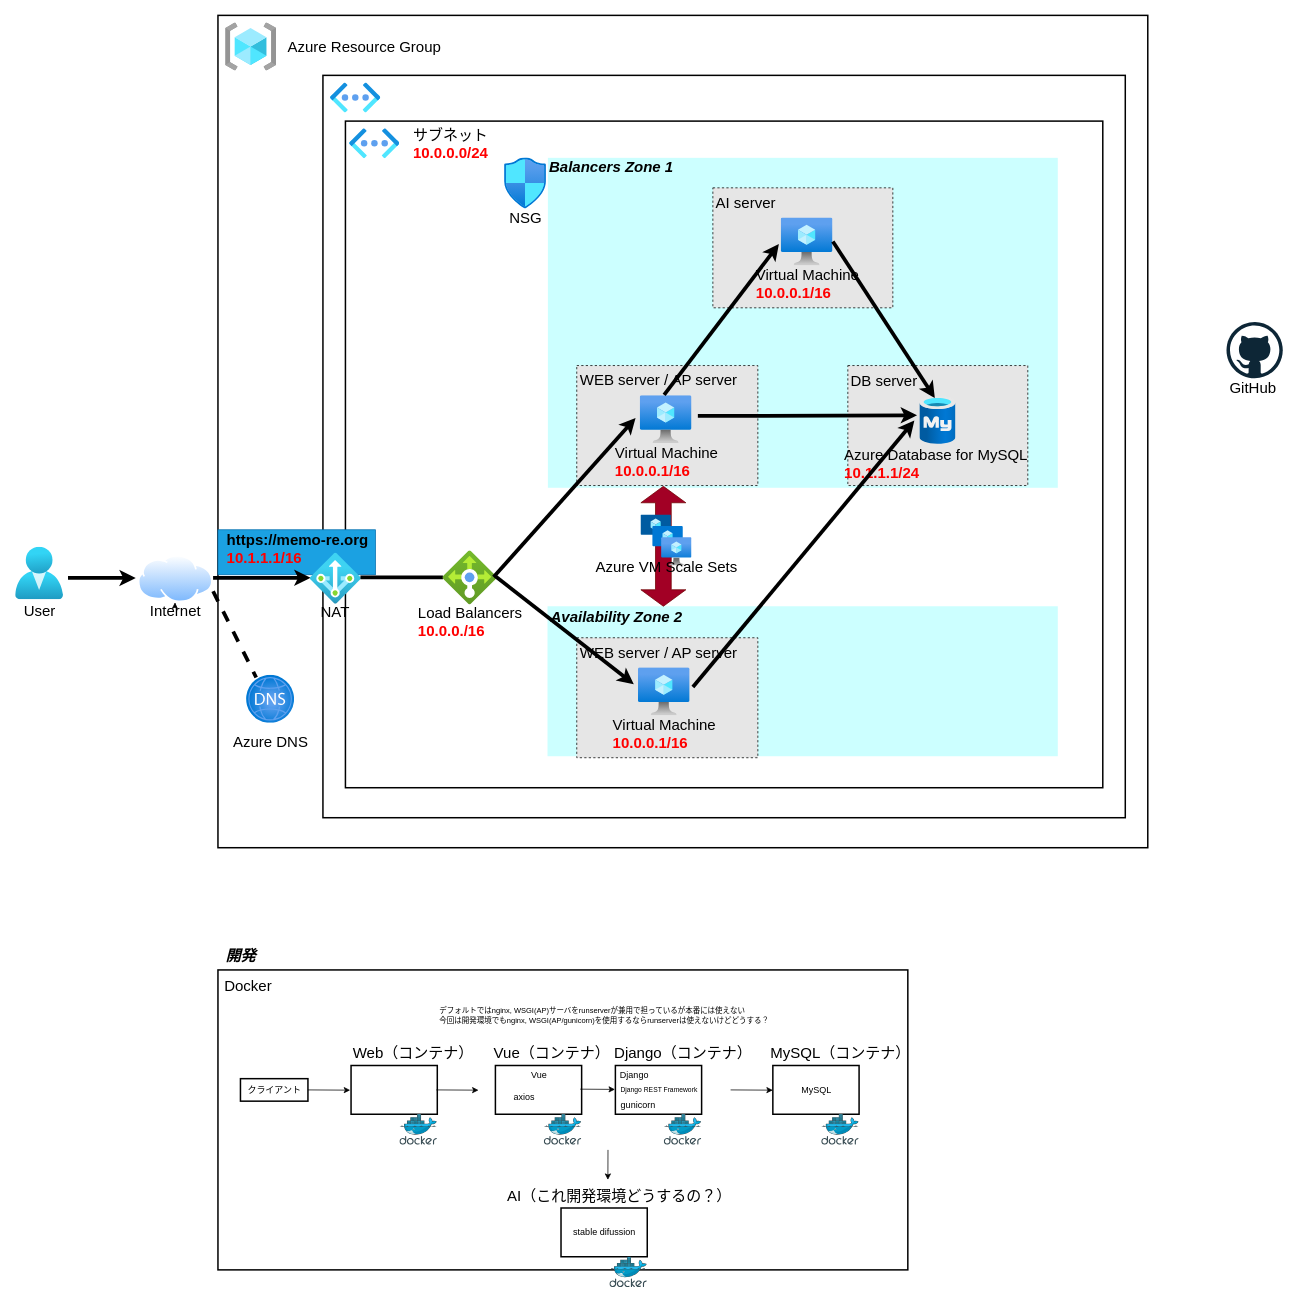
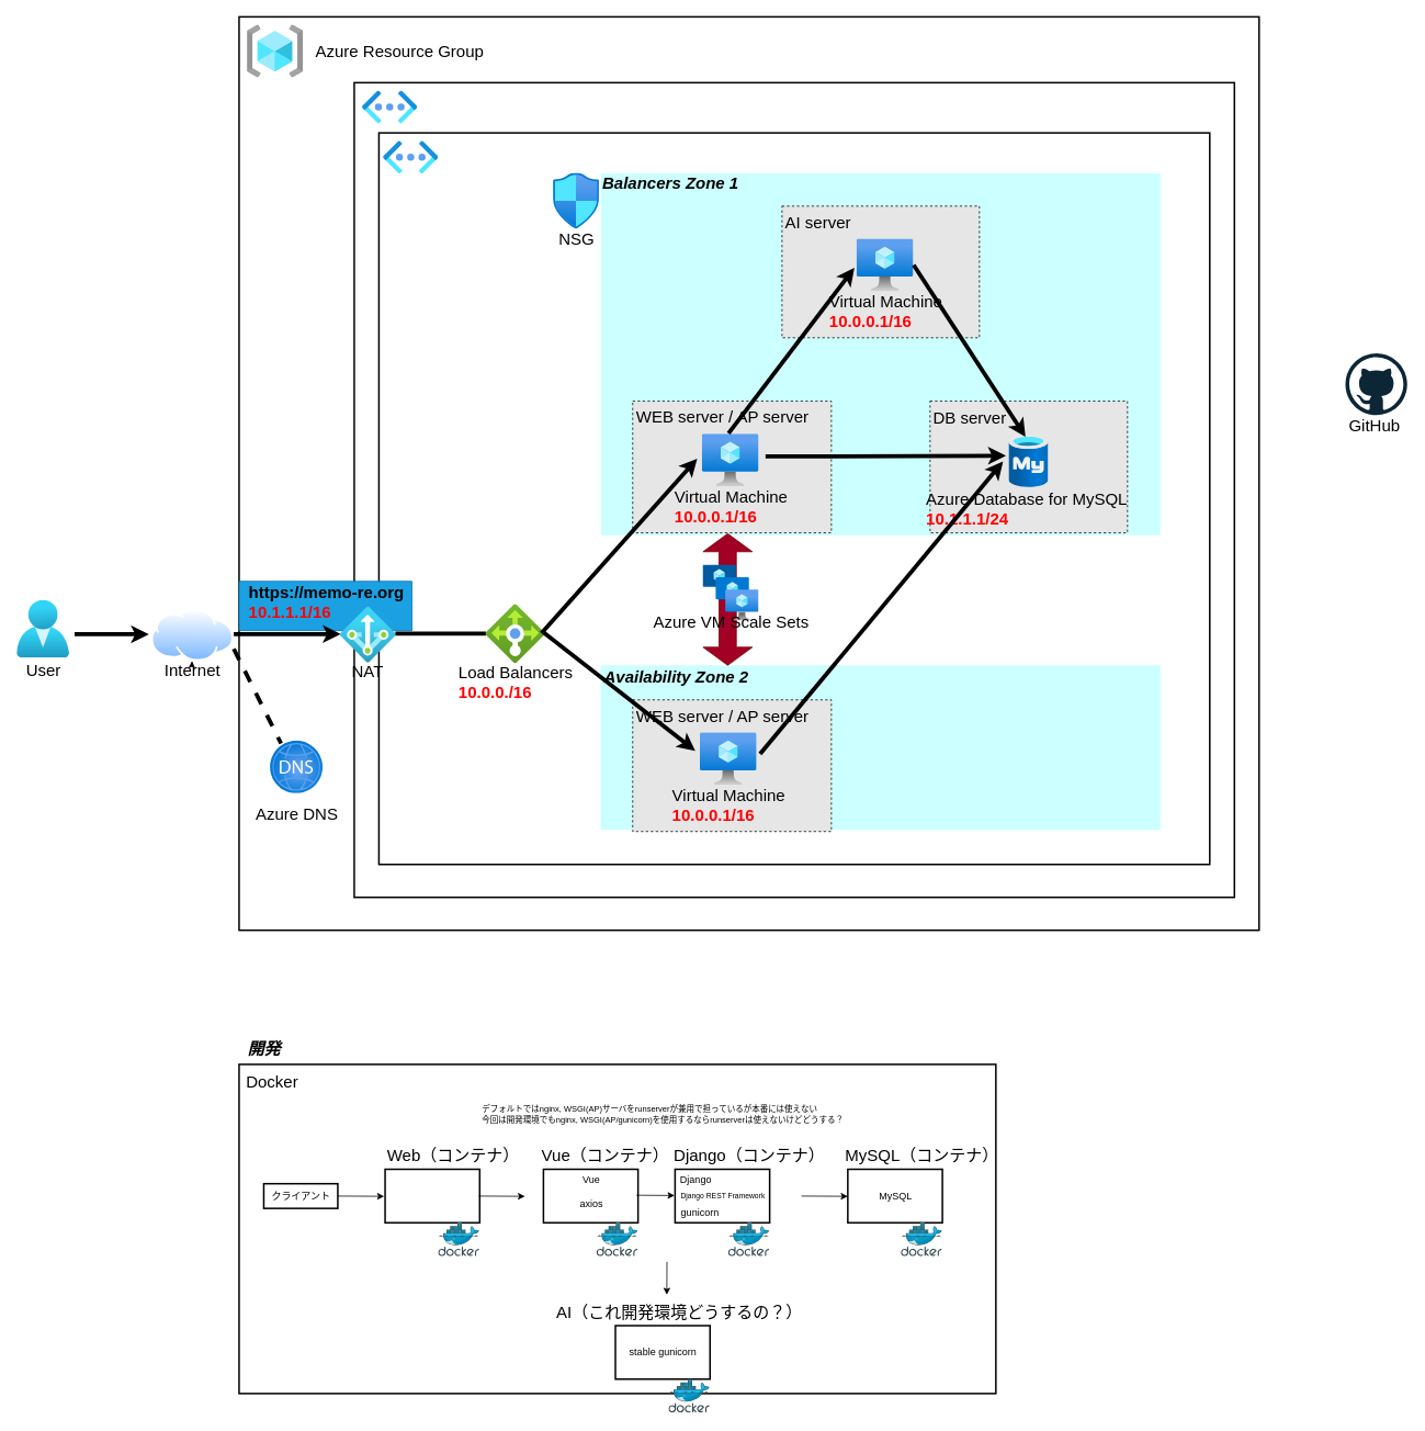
- <mxCell id="79" value="&lt;div style=&quot;text-align: left&quot;&gt;&lt;span style=&quot;font-size: 20px ; color: rgb(0 , 0 , 0)&quot;&gt;サブネット&lt;/span&gt;&lt;/div&gt;&lt;font style=&quot;font-size: 20px&quot; color=&quot;#ff0000&quot;&gt;&lt;div style=&quot;text-align: left&quot;&gt;&lt;b&gt;10.0.0.0/24&lt;/b&gt;&lt;/div&gt;&lt;/font&gt;" style="text;html=1;resizable=0;autosize=1;align=center;verticalAlign=middle;points=[];fillColor=none;strokeColor=none;rounded=0;" parent="77" vertex="1"><mxGeometry x="74.5" width="120" height="40" as="geometry" /></mxCell>
- <mxCell id="23" value="&lt;font color=&quot;#000000&quot;&gt;axios&lt;/font&gt;" style="text;html=1;resizable=0;autosize=1;align=center;verticalAlign=middle;points=[];fillColor=none;strokeColor=none;rounded=0;" parent="1" vertex="1"><mxGeometry x="677.5" y="1453" width="40" height="20" as="geometry" /></mxCell>
+ <mxCell id="23" value="&lt;font color=&quot;#000000&quot;&gt;axios&lt;/font&gt;" style="text;html=1;resizable=0;autosize=1;align=center;verticalAlign=middle;points=[];fillColor=none;strokeColor=none;rounded=0;" parent="1" vertex="1"><mxGeometry x="697.5" y="1453" width="40" height="20" as="geometry" /></mxCell>
- <mxCell id="38" value="&lt;font color=&quot;#000000&quot;&gt;stable difussion&lt;/font&gt;" style="text;html=1;resizable=0;autosize=1;align=center;verticalAlign=middle;points=[];fillColor=none;strokeColor=none;rounded=0;" parent="1" vertex="1"><mxGeometry x="755" y="1633" width="100" height="20" as="geometry" /></mxCell>
+ <mxCell id="38" value="&lt;font color=&quot;#000000&quot;&gt;stable gunicorn&lt;/font&gt;" style="text;html=1;resizable=0;autosize=1;align=center;verticalAlign=middle;points=[];fillColor=none;strokeColor=none;rounded=0;" parent="1" vertex="1"><mxGeometry x="755" y="1633" width="100" height="20" as="geometry" /></mxCell>
